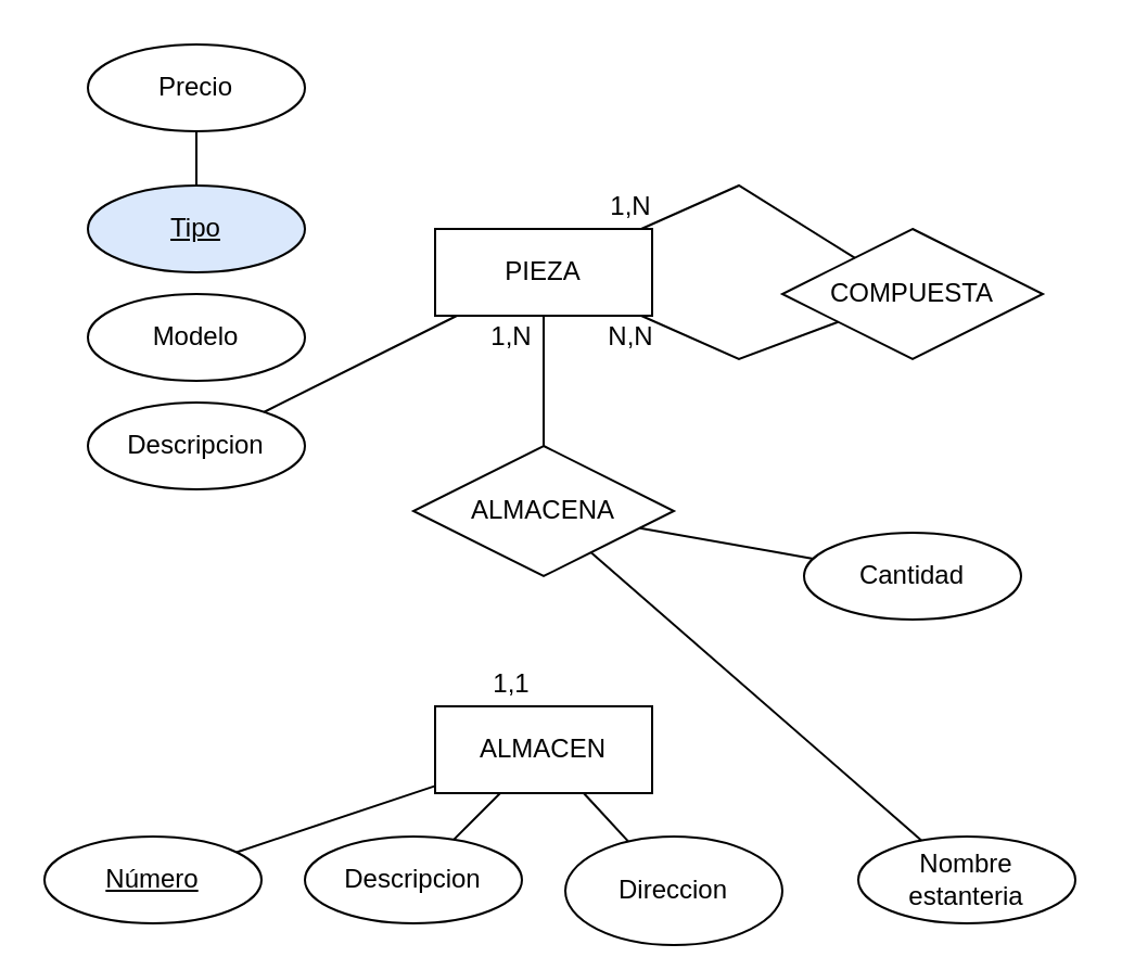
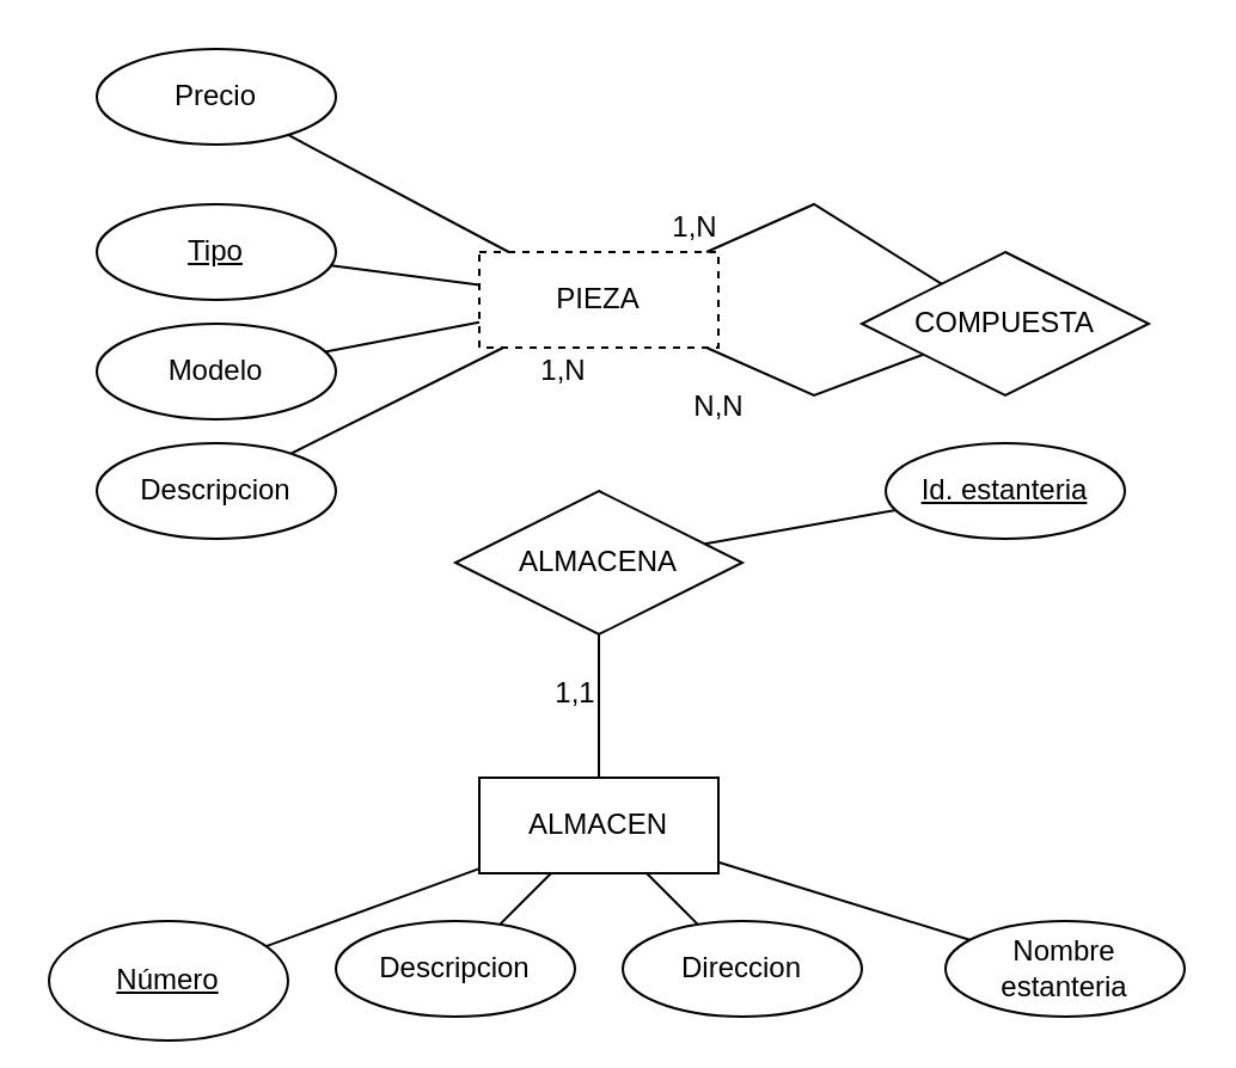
- <mxCell id="11" value="" style="endArrow=none;html=1;rounded=0;" edge="1" parent="1" source="6" target="3"><mxGeometry relative="1" as="geometry"><mxPoint x="230" y="165" as="sourcePoint" /><mxPoint x="390" y="165" as="targetPoint" /></mxGeometry></mxCell>
+ <mxCell id="11" value="" style="endArrow=none;html=1;rounded=0;" edge="1" parent="1" source="6" target="2"><mxGeometry relative="1" as="geometry"><mxPoint x="230" y="165" as="sourcePoint" /><mxPoint x="390" y="165" as="targetPoint" /></mxGeometry></mxCell>
- <mxCell id="3" value="&lt;u&gt;Tipo&lt;/u&gt;" style="ellipse;whiteSpace=wrap;html=1;align=center;fillColor=#dae8fc;" vertex="1" parent="1"><mxGeometry x="40" y="85" width="100" height="40" as="geometry" /></mxCell>
+ <mxCell id="3" value="&lt;u&gt;Tipo&lt;/u&gt;" style="ellipse;whiteSpace=wrap;html=1;align=center;" vertex="1" parent="1"><mxGeometry x="40" y="85" width="100" height="40" as="geometry" /></mxCell>
+ <mxCell id="12" value="" style="endArrow=none;html=1;rounded=0;" edge="1" parent="1" source="3" target="2"><mxGeometry relative="1" as="geometry"><mxPoint x="133.692" y="79.777" as="sourcePoint" /><mxPoint x="214.286" y="115" as="targetPoint" /></mxGeometry></mxCell>
- <mxCell id="2" value="PIEZA" style="whiteSpace=wrap;html=1;align=center;" vertex="1" parent="1"><mxGeometry x="200" y="105" width="100" height="40" as="geometry" /></mxCell>
+ <mxCell id="2" value="PIEZA" style="whiteSpace=wrap;html=1;align=center;dashed=1;" vertex="1" parent="1"><mxGeometry x="200" y="105" width="100" height="40" as="geometry" /></mxCell>
+ <mxCell id="13" value="" style="endArrow=none;html=1;rounded=0;" edge="1" parent="1" source="4" target="2"><mxGeometry relative="1" as="geometry"><mxPoint x="143.692" y="89.777" as="sourcePoint" /><mxPoint x="224.286" y="125" as="targetPoint" /></mxGeometry></mxCell>
- <mxCell id="32" value="N,N" style="text;html=1;align=center;verticalAlign=middle;resizable=0;points=[];autosize=1;strokeColor=none;fillColor=none;" vertex="1" parent="1"><mxGeometry x="270" y="145" width="40" height="20" as="geometry" /></mxCell>
+ <mxCell id="32" value="N,N" style="text;html=1;align=center;verticalAlign=middle;resizable=0;points=[];autosize=1;strokeColor=none;fillColor=none;" vertex="1" parent="1"><mxGeometry x="280" y="160" width="40" height="20" as="geometry" /></mxCell>
- <mxCell id="22" value="" style="endArrow=none;html=1;rounded=0;" edge="1" parent="1" source="2" target="10"><mxGeometry relative="1" as="geometry"><mxPoint x="230" y="165" as="sourcePoint" /><mxPoint x="390" y="165" as="targetPoint" /></mxGeometry></mxCell>
+ <mxCell id="19" value="&lt;u&gt;Id. estanteria&lt;/u&gt;" style="ellipse;whiteSpace=wrap;html=1;align=center;" vertex="1" parent="1"><mxGeometry x="370" y="185" width="100" height="40" as="geometry" /></mxCell>
+ <mxCell id="24" value="" style="endArrow=none;html=1;rounded=0;" edge="1" parent="1" source="19" target="10"><mxGeometry relative="1" as="geometry"><mxPoint x="270" y="165" as="sourcePoint" /><mxPoint x="270" y="225" as="targetPoint" /></mxGeometry></mxCell>
- <mxCell id="25" value="" style="endArrow=none;html=1;rounded=0;" edge="1" parent="1" source="20" target="10"><mxGeometry relative="1" as="geometry"><mxPoint x="280" y="175" as="sourcePoint" /><mxPoint x="280" y="235" as="targetPoint" /></mxGeometry></mxCell>
- <mxCell id="20" value="Cantidad" style="ellipse;whiteSpace=wrap;html=1;align=center;" vertex="1" parent="1"><mxGeometry x="370" y="245" width="100" height="40" as="geometry" /></mxCell>
- <mxCell id="31" value="1,1" style="text;html=1;align=center;verticalAlign=middle;resizable=0;points=[];autosize=1;strokeColor=none;fillColor=none;" vertex="1" parent="1"><mxGeometry x="220" y="305" width="30" height="20" as="geometry" /></mxCell>
+ <mxCell id="31" value="1,1" style="text;html=1;align=center;verticalAlign=middle;resizable=0;points=[];autosize=1;strokeColor=none;fillColor=none;" vertex="1" parent="1"><mxGeometry x="225" y="280" width="30" height="20" as="geometry" /></mxCell>
- <mxCell id="23" value="" style="endArrow=none;html=1;rounded=0;" edge="1" parent="1" source="10" target="21"><mxGeometry relative="1" as="geometry"><mxPoint x="260" y="155" as="sourcePoint" /><mxPoint x="260" y="215" as="targetPoint" /></mxGeometry></mxCell>
+ <mxCell id="23" value="" style="endArrow=none;html=1;rounded=0;" edge="1" parent="1" source="10" target="15"><mxGeometry relative="1" as="geometry"><mxPoint x="260" y="155" as="sourcePoint" /><mxPoint x="260" y="215" as="targetPoint" /></mxGeometry></mxCell>
+ <mxCell id="26" value="" style="endArrow=none;html=1;rounded=0;" edge="1" parent="1" source="21" target="15"><mxGeometry relative="1" as="geometry"><mxPoint x="290" y="185" as="sourcePoint" /><mxPoint x="290" y="245" as="targetPoint" /></mxGeometry></mxCell>
- <mxCell id="16" value="&lt;u&gt;Número&lt;/u&gt;" style="ellipse;whiteSpace=wrap;html=1;align=center;" vertex="1" parent="1"><mxGeometry x="20" y="385" width="100" height="40" as="geometry" /></mxCell>
+ <mxCell id="16" value="&lt;u&gt;Número&lt;/u&gt;" style="ellipse;whiteSpace=wrap;html=1;align=center;" vertex="1" parent="1"><mxGeometry x="20" y="385" width="100" height="50" as="geometry" /></mxCell>
- <mxCell id="18" value="Direccion" style="ellipse;whiteSpace=wrap;html=1;align=center;" vertex="1" parent="1"><mxGeometry x="260" y="385" width="100" height="50" as="geometry" /></mxCell>
+ <mxCell id="18" value="Direccion" style="ellipse;whiteSpace=wrap;html=1;align=center;" vertex="1" parent="1"><mxGeometry x="260" y="385" width="100" height="40" as="geometry" /></mxCell>
